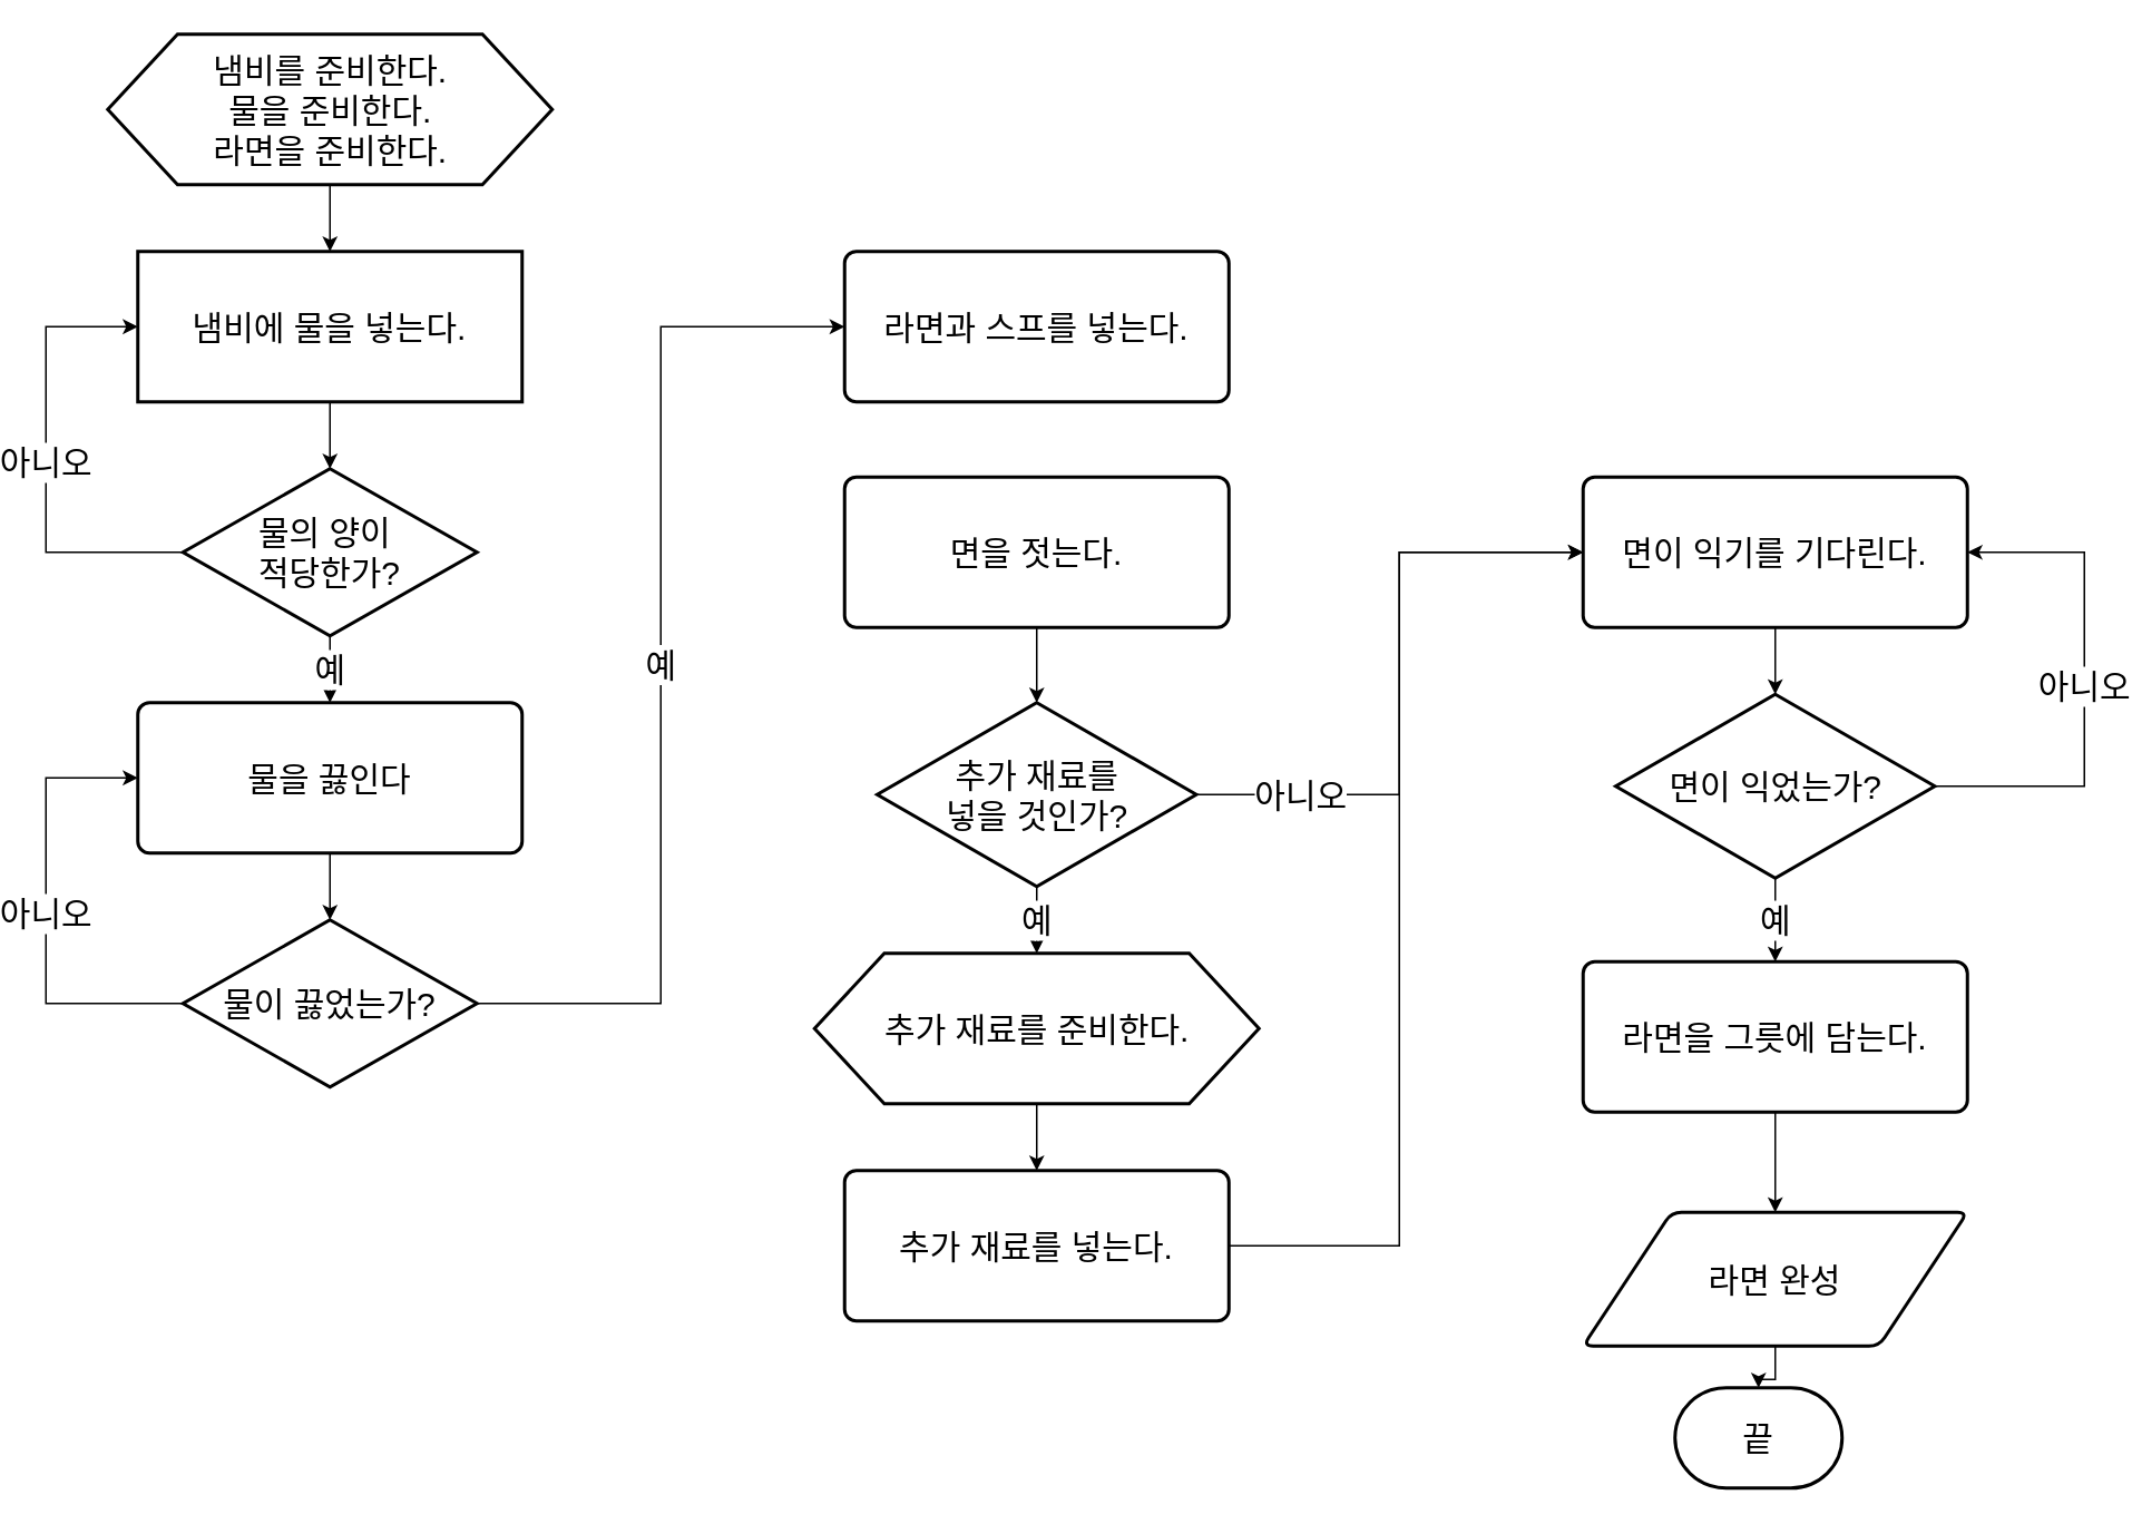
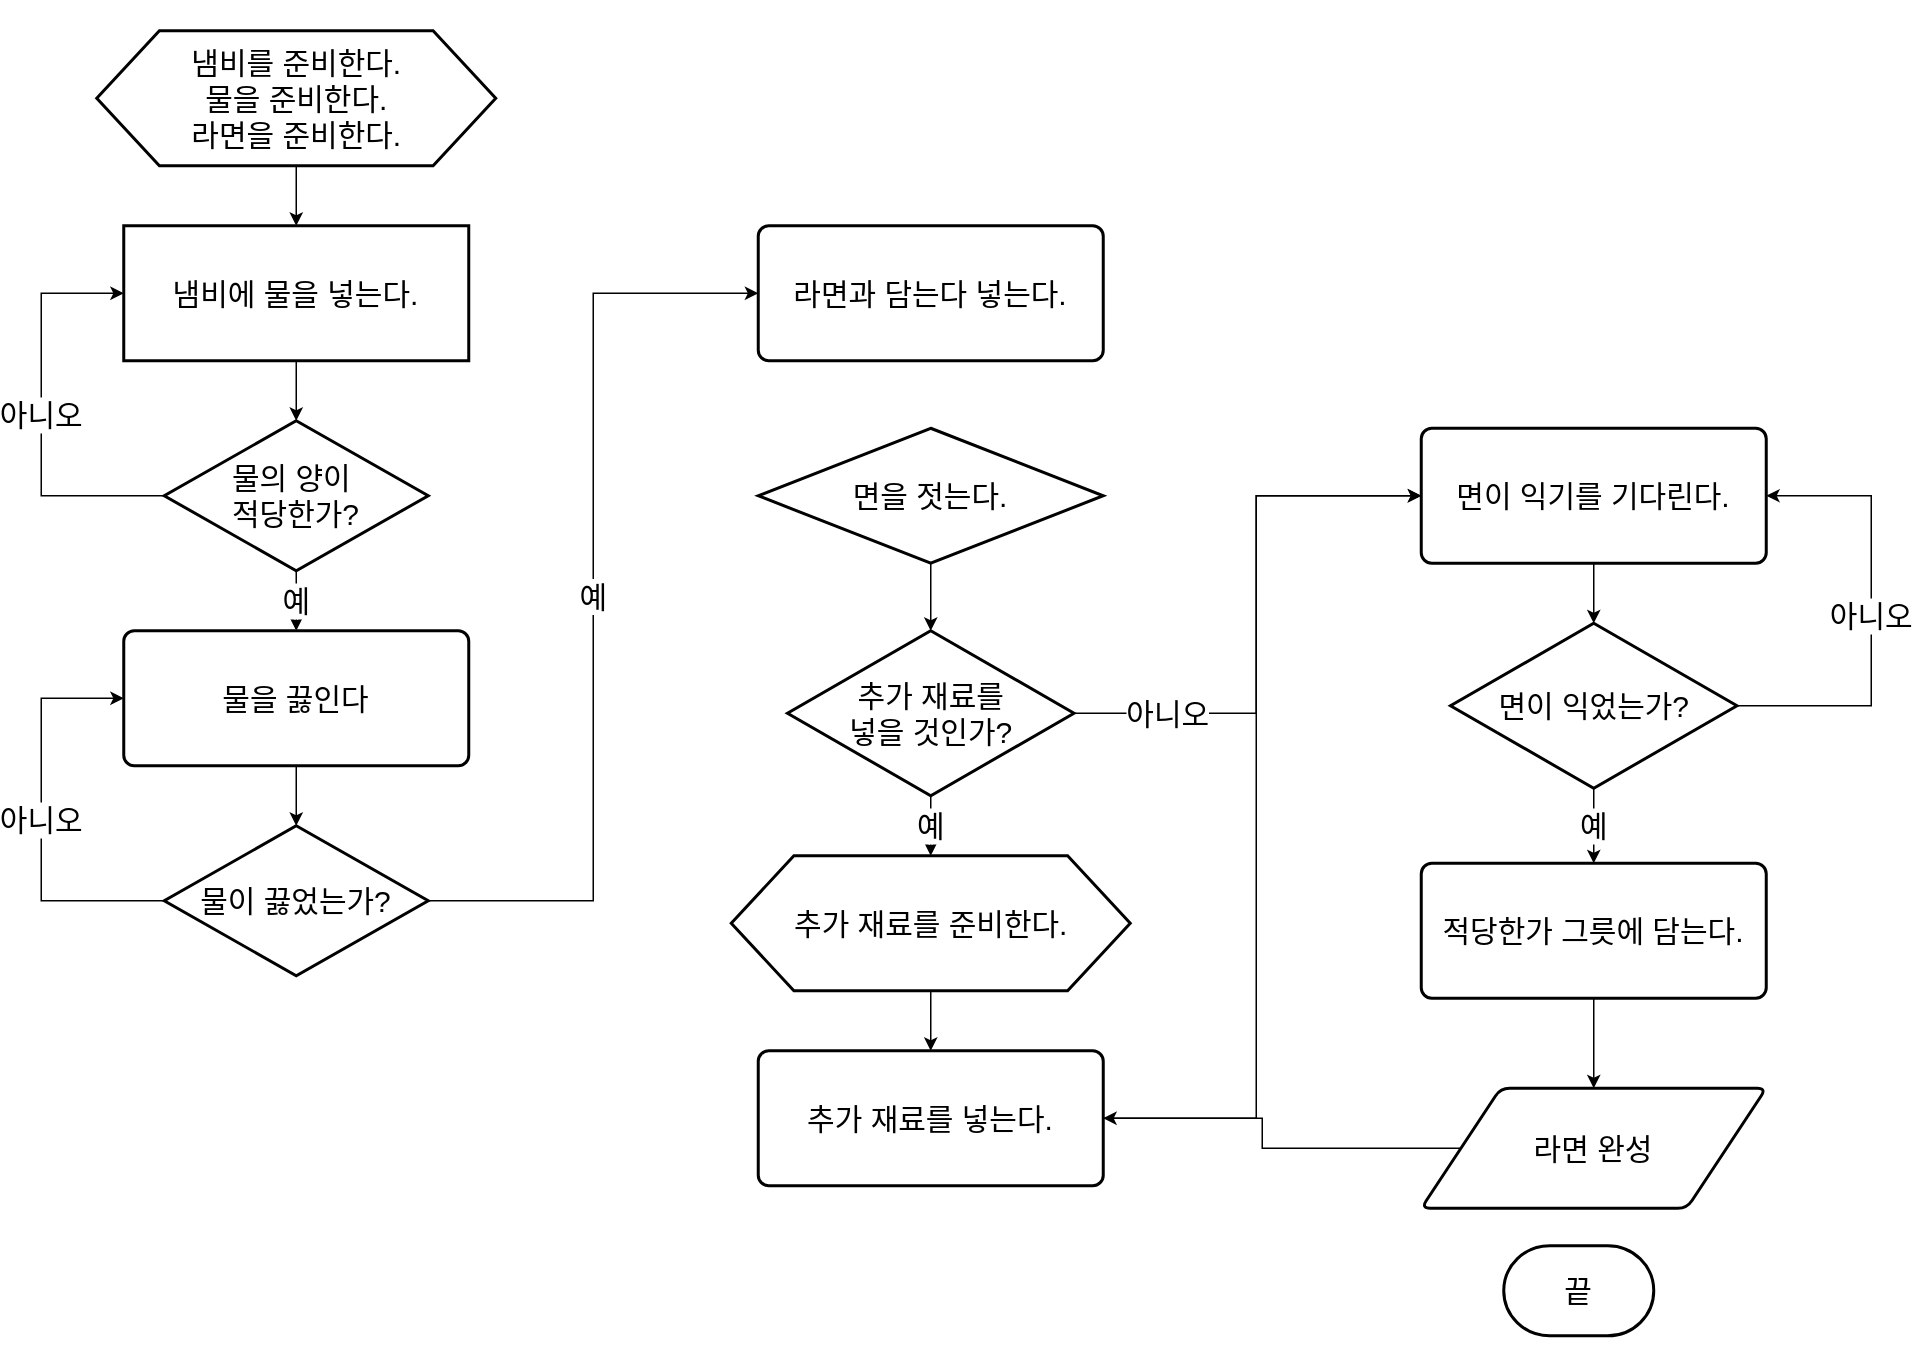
- <mxCell id="14" value="라면과 스프를 넣는다." style="rounded=1;whiteSpace=wrap;html=1;absoluteArcSize=1;arcSize=14;strokeWidth=2;fontSize=20;" vertex="1" parent="1"><mxGeometry x="498" y="150" width="230" height="90" as="geometry" /></mxCell>
+ <mxCell id="14" value="라면과 담는다 넣는다." style="rounded=1;whiteSpace=wrap;html=1;absoluteArcSize=1;arcSize=14;strokeWidth=2;fontSize=20;" vertex="1" parent="1"><mxGeometry x="498" y="150" width="230" height="90" as="geometry" /></mxCell>
- <mxCell id="16" value="면을 젓는다." style="rounded=1;whiteSpace=wrap;html=1;absoluteArcSize=1;arcSize=14;strokeWidth=2;fontSize=20;" vertex="1" parent="1"><mxGeometry x="498" y="285" width="230" height="90" as="geometry" /></mxCell>
+ <mxCell id="16" value="면을 젓는다." style="rhombus;whiteSpace=wrap;html=1;absoluteArcSize=1;arcSize=14;strokeWidth=2;fontSize=20;" vertex="1" parent="1"><mxGeometry x="498" y="285" width="230" height="90" as="geometry" /></mxCell>
- <mxCell id="30" value="라면을 그릇에 담는다." style="rounded=1;whiteSpace=wrap;html=1;absoluteArcSize=1;arcSize=14;strokeWidth=2;fontSize=20;" vertex="1" parent="1"><mxGeometry x="940" y="575" width="230" height="90" as="geometry" /></mxCell>
+ <mxCell id="30" value="적당한가 그릇에 담는다." style="rounded=1;whiteSpace=wrap;html=1;absoluteArcSize=1;arcSize=14;strokeWidth=2;fontSize=20;" vertex="1" parent="1"><mxGeometry x="940" y="575" width="230" height="90" as="geometry" /></mxCell>
- <mxCell id="31" value="" style="edgeStyle=orthogonalEdgeStyle;rounded=0;orthogonalLoop=1;jettySize=auto;html=1;" edge="1" parent="1" source="32" target="33"><mxGeometry relative="1" as="geometry" /></mxCell>
+ <mxCell id="31" value="" style="edgeStyle=orthogonalEdgeStyle;rounded=0;orthogonalLoop=1;jettySize=auto;html=1;" edge="1" parent="1" source="32" target="21"><mxGeometry relative="1" as="geometry" /></mxCell>
